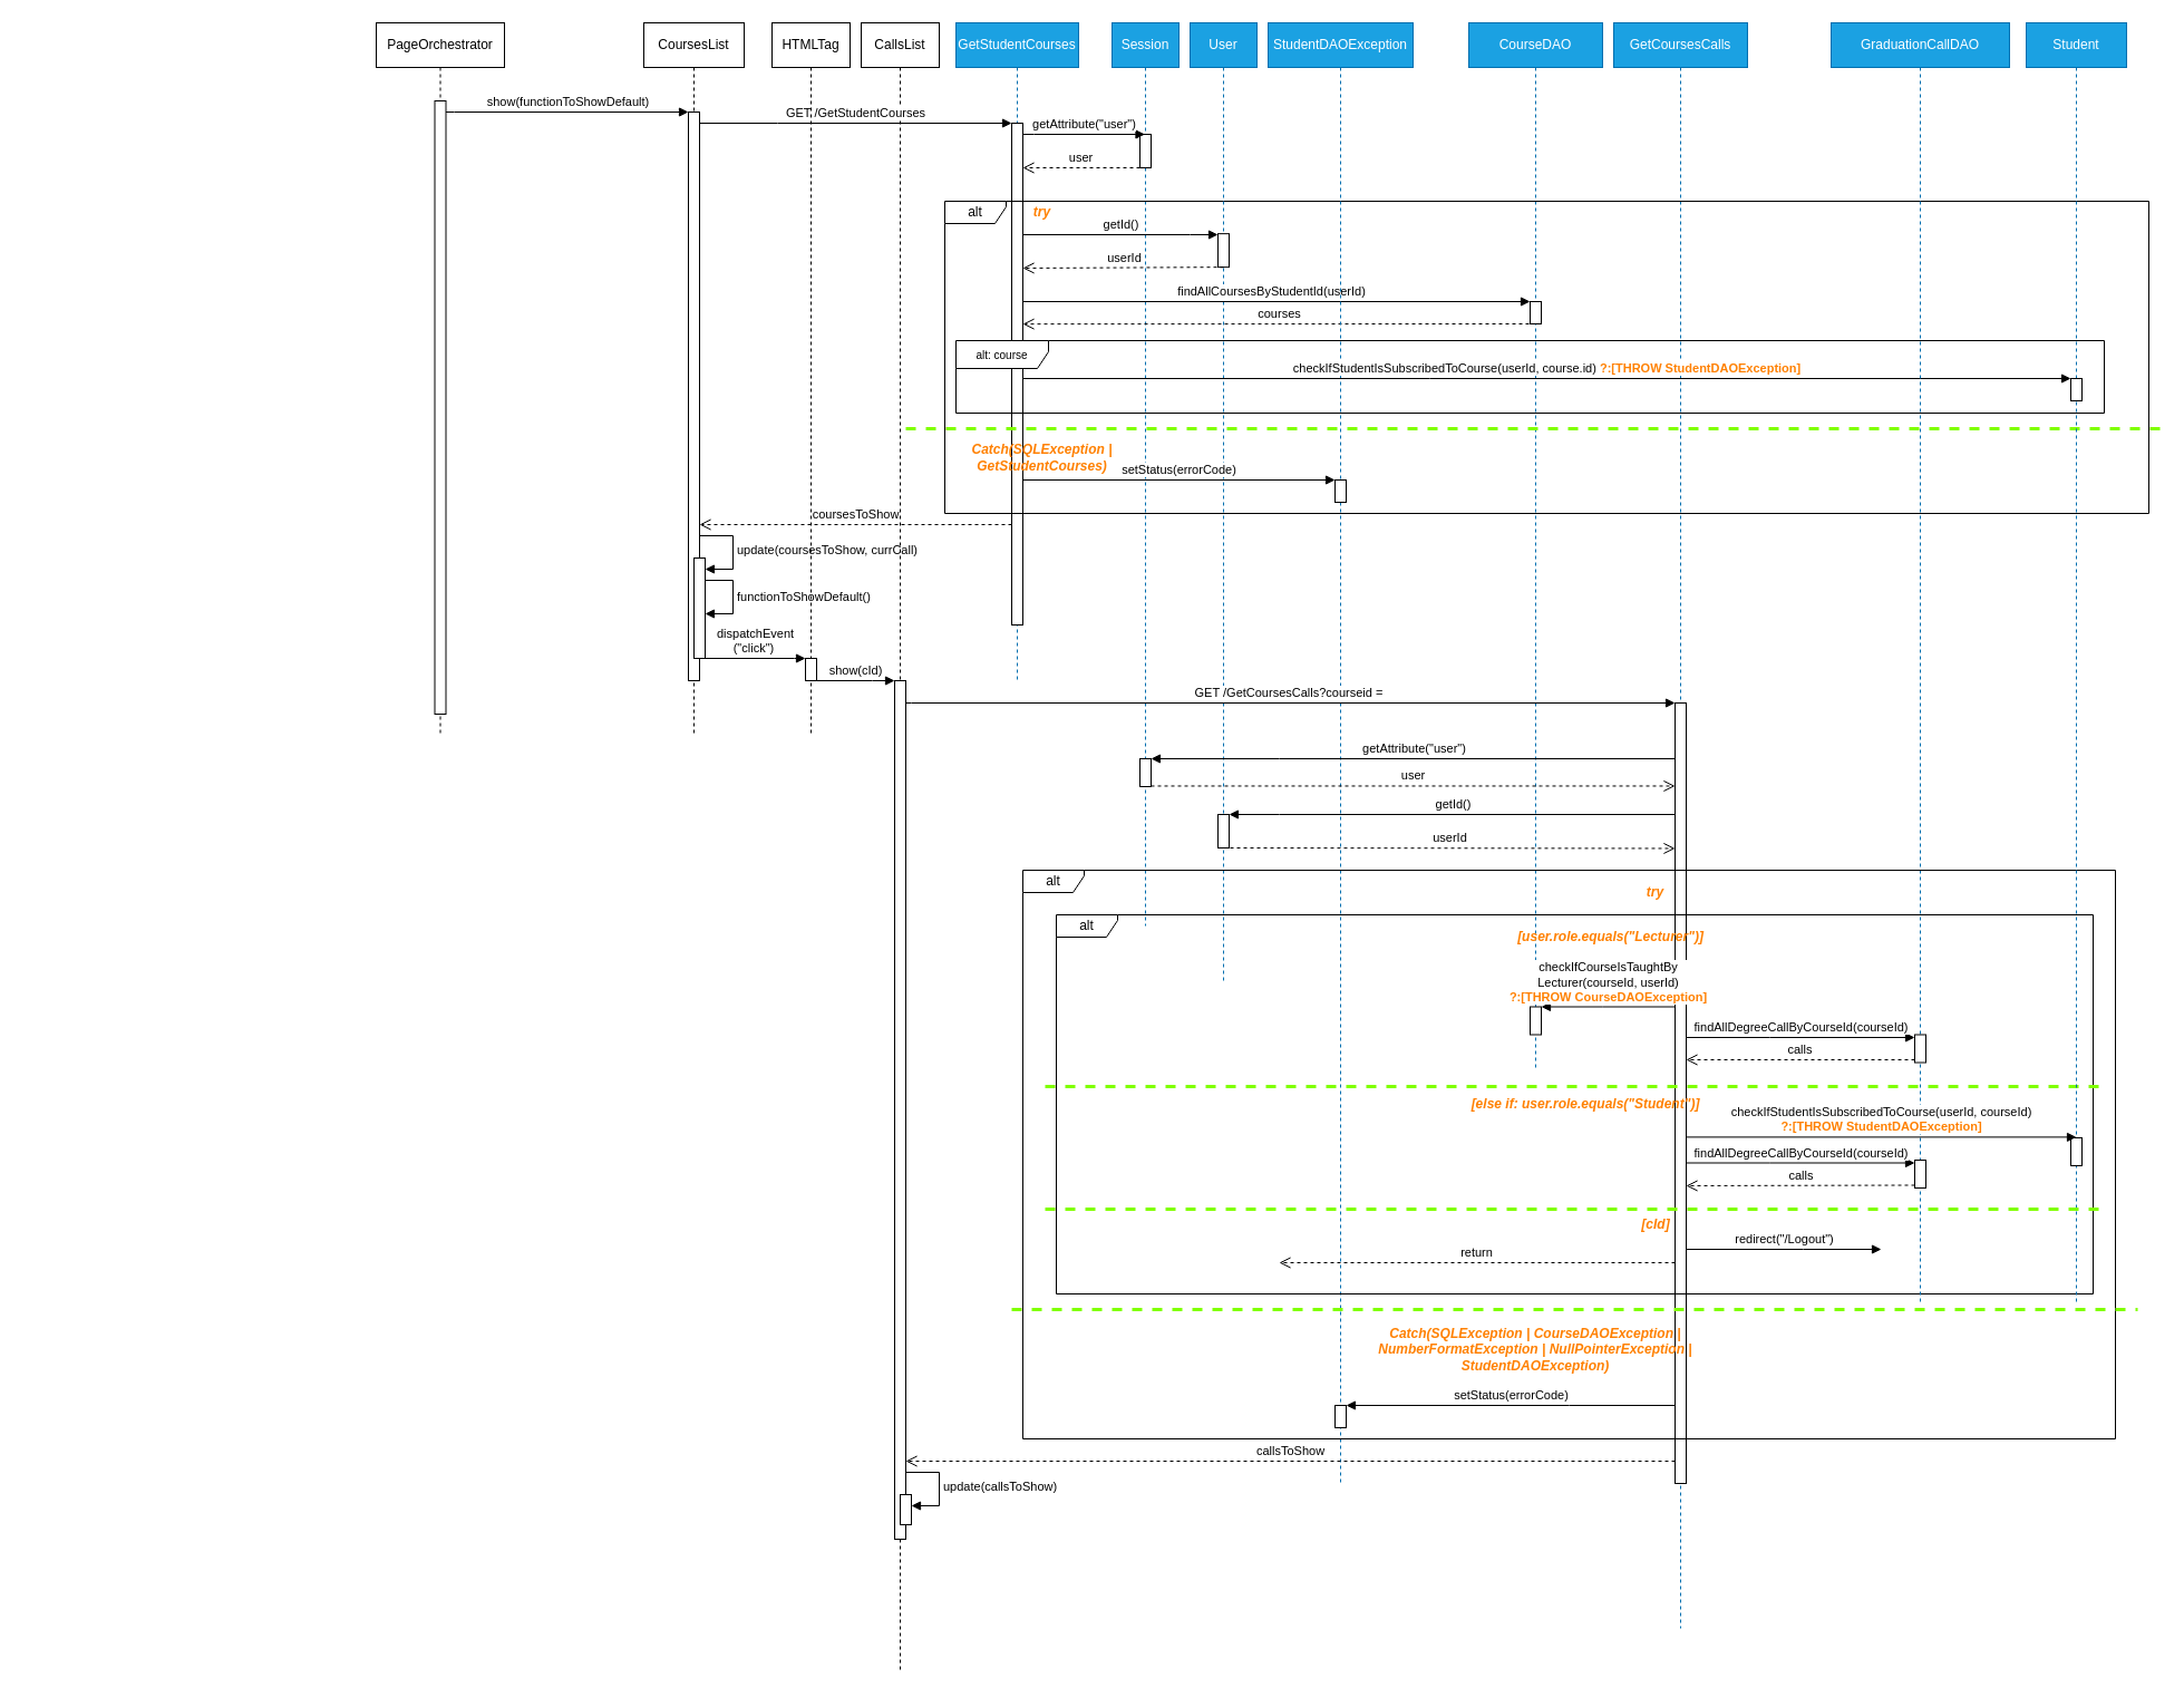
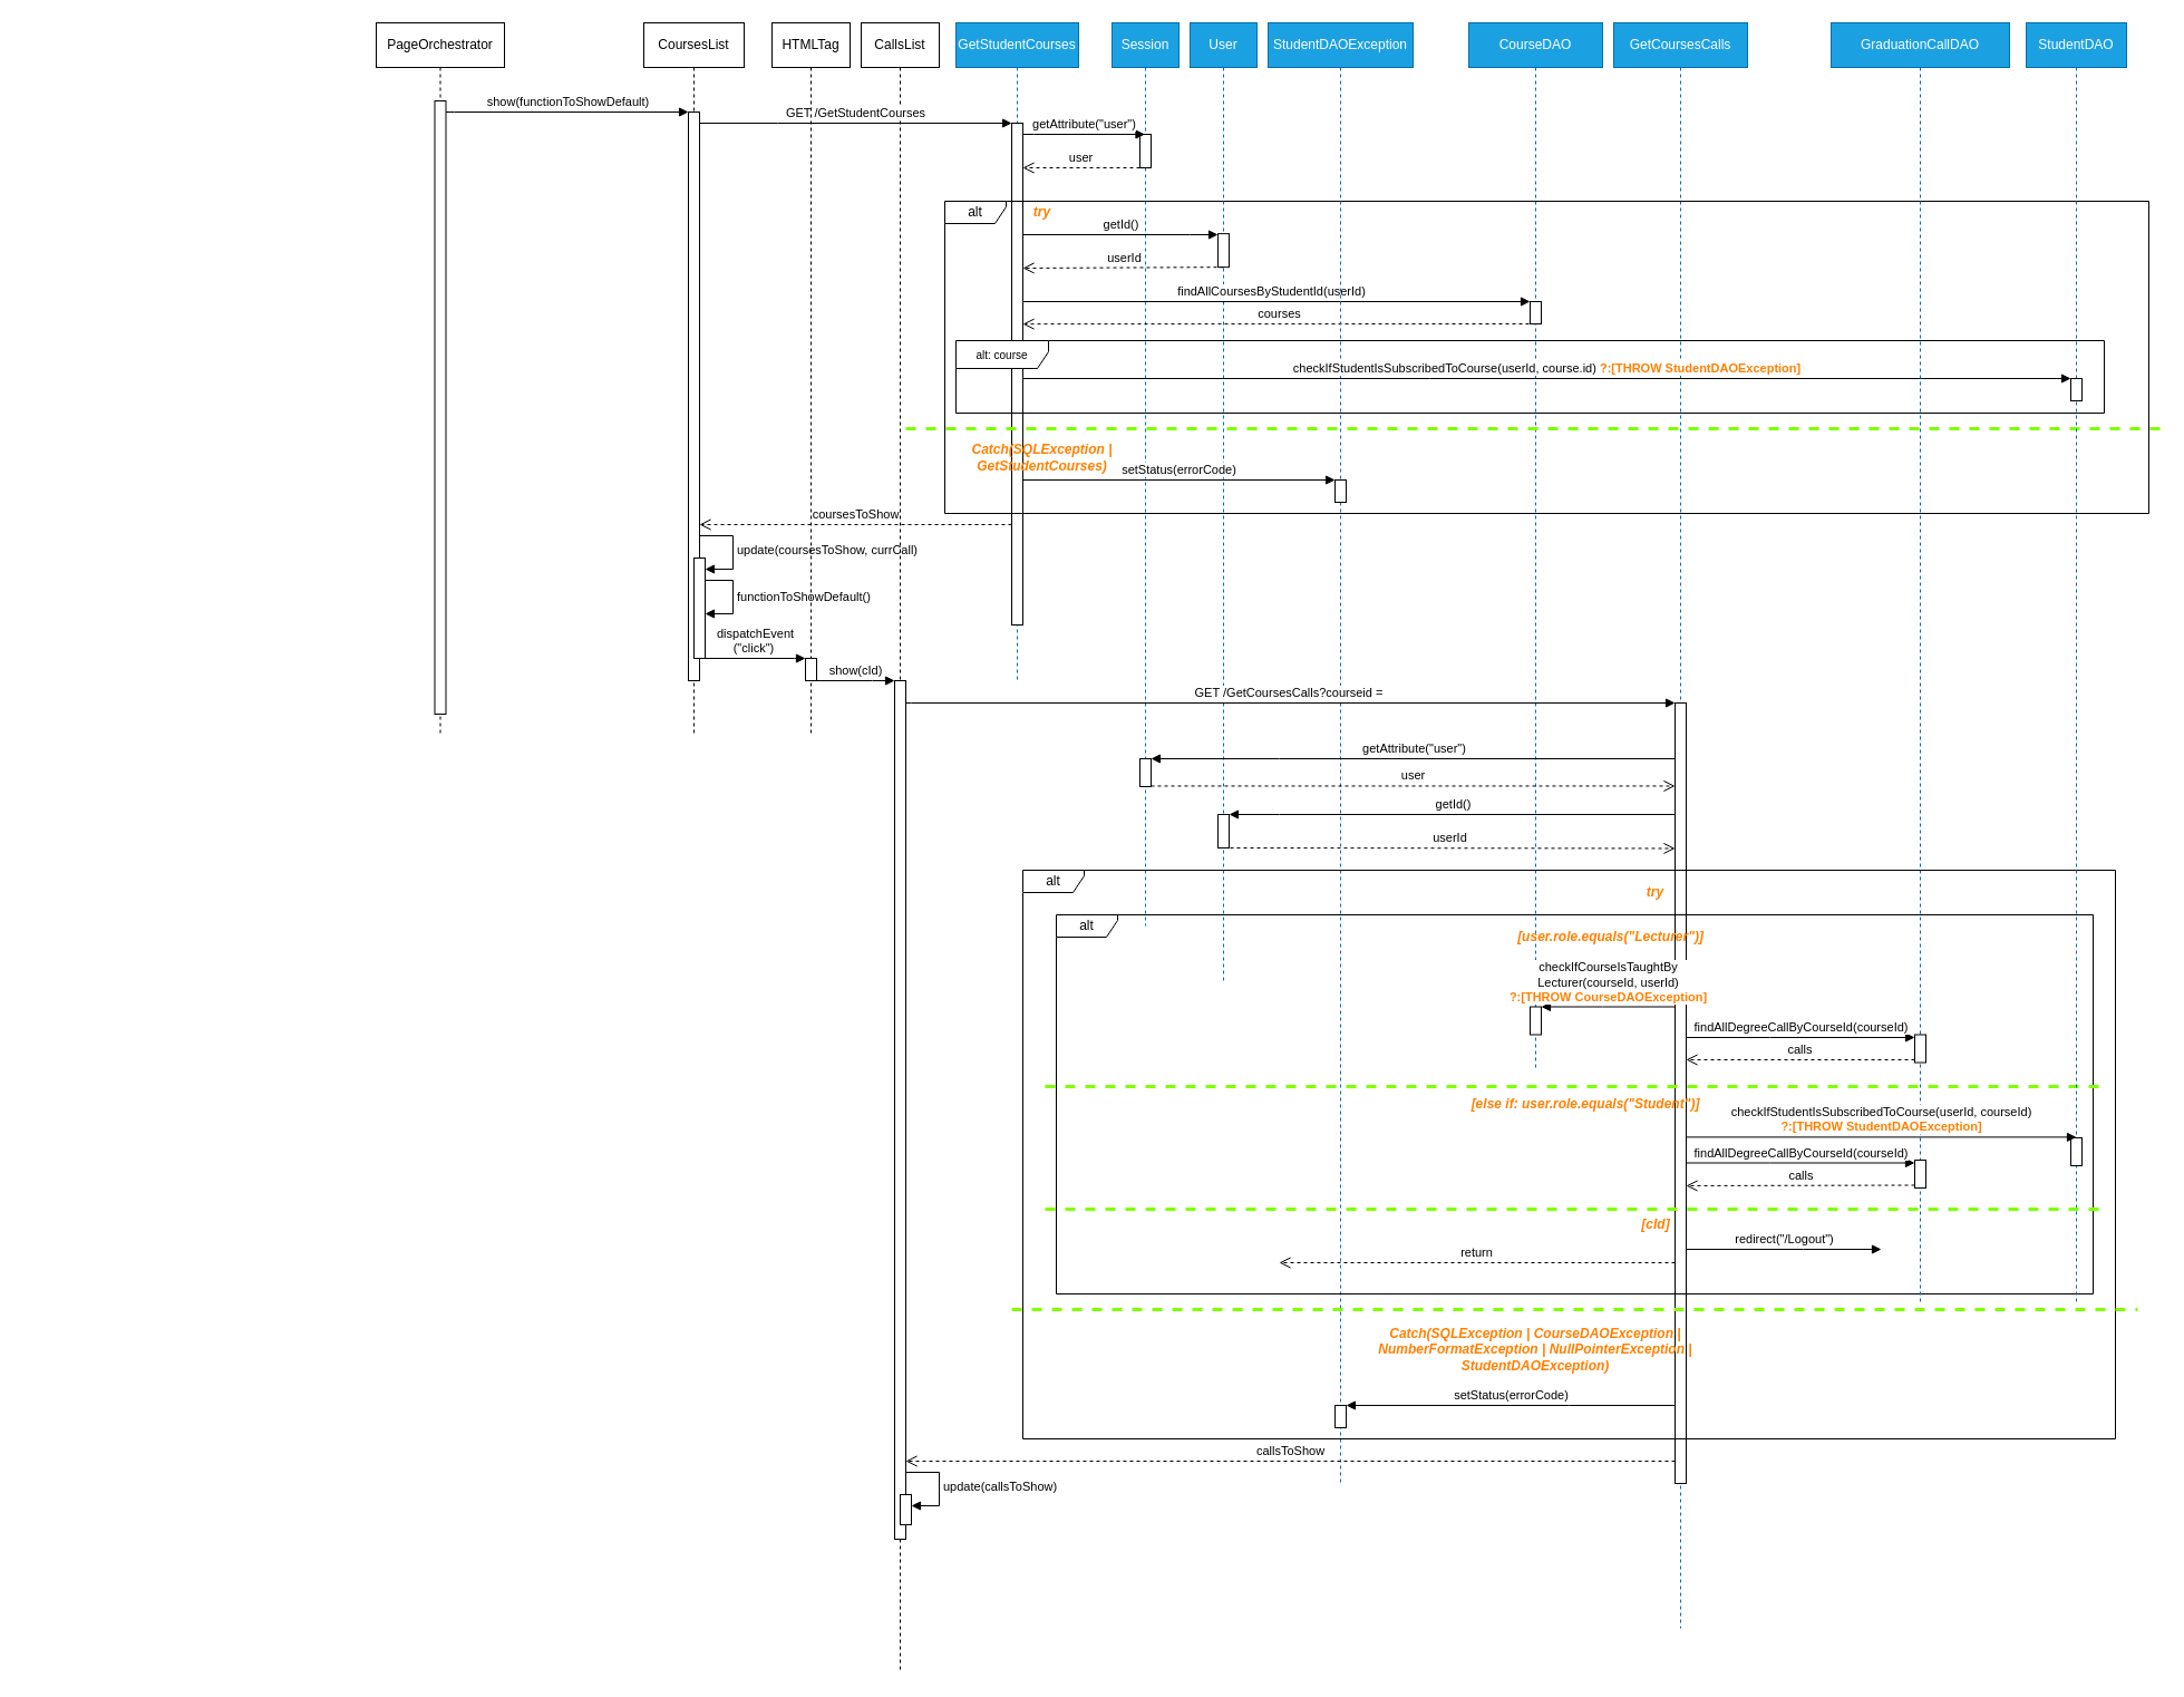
- <mxCell id="66" value="Student" style="shape=umlLifeline;perimeter=lifelinePerimeter;whiteSpace=wrap;html=1;container=0;dropTarget=0;collapsible=0;recursiveResize=0;outlineConnect=0;portConstraint=eastwest;newEdgeStyle={&quot;edgeStyle&quot;:&quot;elbowEdgeStyle&quot;,&quot;elbow&quot;:&quot;vertical&quot;,&quot;curved&quot;:0,&quot;rounded&quot;:0};fillColor=#1ba1e2;fontColor=#ffffff;strokeColor=#006EAF;" vertex="1" parent="1"><mxGeometry x="1817" y="20" width="90" height="1150" as="geometry" /></mxCell>
+ <mxCell id="66" value="StudentDAO" style="shape=umlLifeline;perimeter=lifelinePerimeter;whiteSpace=wrap;html=1;container=0;dropTarget=0;collapsible=0;recursiveResize=0;outlineConnect=0;portConstraint=eastwest;newEdgeStyle={&quot;edgeStyle&quot;:&quot;elbowEdgeStyle&quot;,&quot;elbow&quot;:&quot;vertical&quot;,&quot;curved&quot;:0,&quot;rounded&quot;:0};fillColor=#1ba1e2;fontColor=#ffffff;strokeColor=#006EAF;" vertex="1" parent="1"><mxGeometry x="1817" y="20" width="90" height="1150" as="geometry" /></mxCell>
